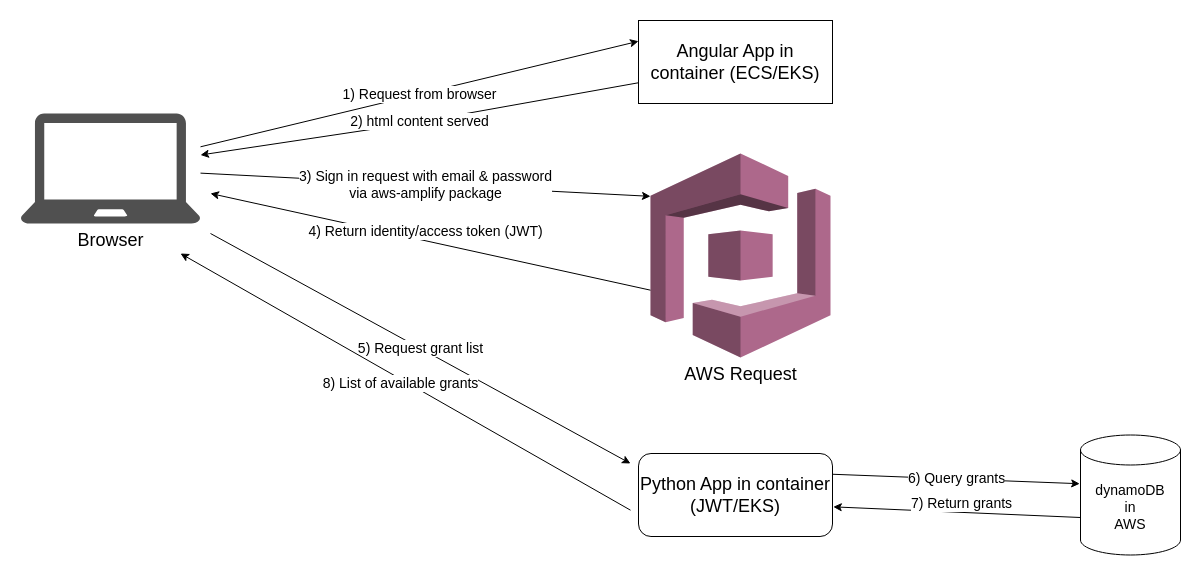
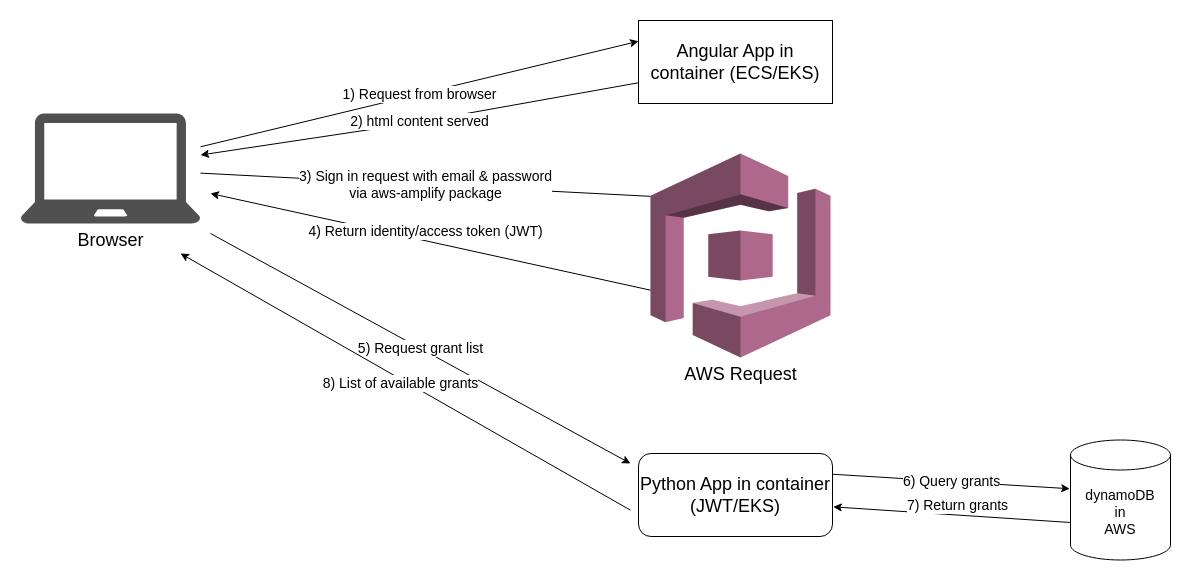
- <mxCell id="7" value="&lt;font style=&quot;font-size: 14px;&quot;&gt;3) Sign in request with email &amp;amp; password &lt;br&gt;via aws-amplify package&lt;/font&gt;" style="endArrow=classic;html=1;rounded=0;entryX=0;entryY=0.21;entryDx=0;entryDy=0;entryPerimeter=0;" parent="1" source="2" target="6" edge="1"><mxGeometry width="50" height="50" relative="1" as="geometry"><mxPoint x="250" y="163" as="sourcePoint" /><mxPoint x="480" y="203" as="targetPoint" /></mxGeometry></mxCell>
+ <mxCell id="7" value="&lt;font style=&quot;font-size: 14px;&quot;&gt;3) Sign in request with email &amp;amp; password &lt;br&gt;via aws-amplify package&lt;/font&gt;" style="endArrow=none;html=1;rounded=0;entryX=0;entryY=0.21;entryDx=0;entryDy=0;entryPerimeter=0;" parent="1" source="2" target="6" edge="1"><mxGeometry width="50" height="50" relative="1" as="geometry"><mxPoint x="250" y="163" as="sourcePoint" /><mxPoint x="480" y="203" as="targetPoint" /></mxGeometry></mxCell>
- <mxCell id="12" value="dynamoDB&lt;br&gt;in&lt;br&gt;AWS" style="shape=cylinder3;whiteSpace=wrap;html=1;boundedLbl=1;backgroundOutline=1;size=15;fontSize=14;" vertex="1" parent="1"><mxGeometry x="1080" y="434.5" width="100" height="120" as="geometry" /></mxCell>
+ <mxCell id="12" value="dynamoDB&lt;br&gt;in&lt;br&gt;AWS" style="shape=cylinder3;whiteSpace=wrap;html=1;boundedLbl=1;backgroundOutline=1;size=15;fontSize=14;" vertex="1" parent="1"><mxGeometry x="1070" y="439.5" width="100" height="120" as="geometry" /></mxCell>
